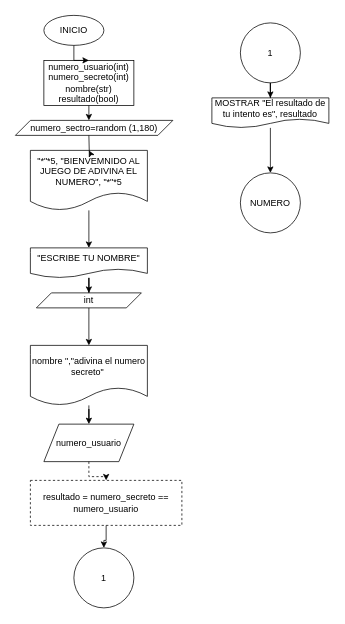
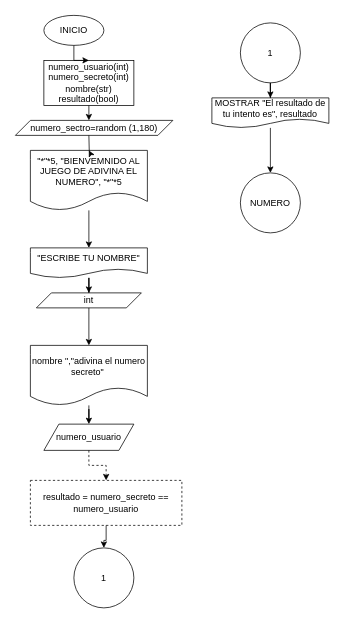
- <mxCell id="17" value="numero_usuario" style="shape=parallelogram;perimeter=parallelogramPerimeter;whiteSpace=wrap;html=1;fixedSize=1;fillColor=none;" vertex="1" parent="1"><mxGeometry x="58" y="565" width="120" height="50" as="geometry" /></mxCell>
+ <mxCell id="17" value="numero_usuario" style="shape=parallelogram;perimeter=parallelogramPerimeter;whiteSpace=wrap;html=1;fixedSize=1;fillColor=none;" vertex="1" parent="1"><mxGeometry x="58" y="565" width="120" height="35" as="geometry" /></mxCell>
